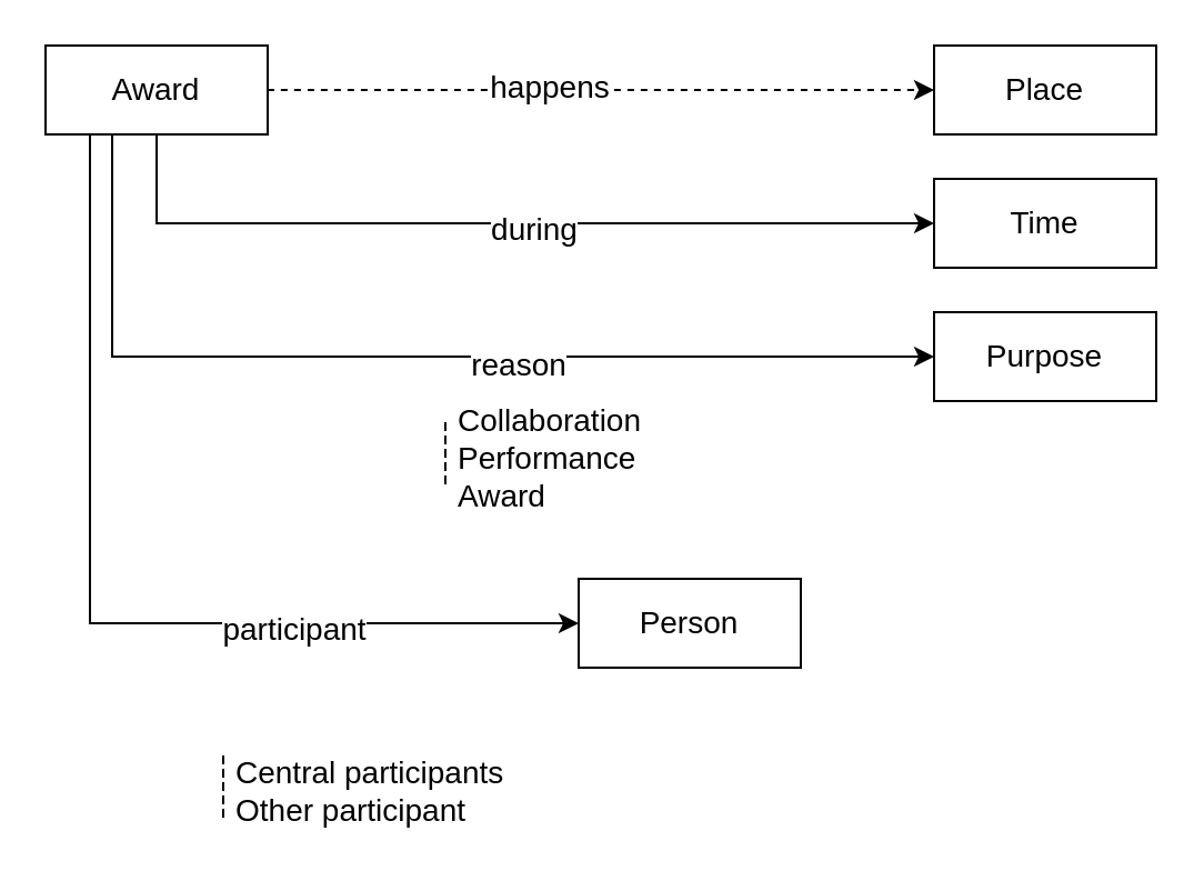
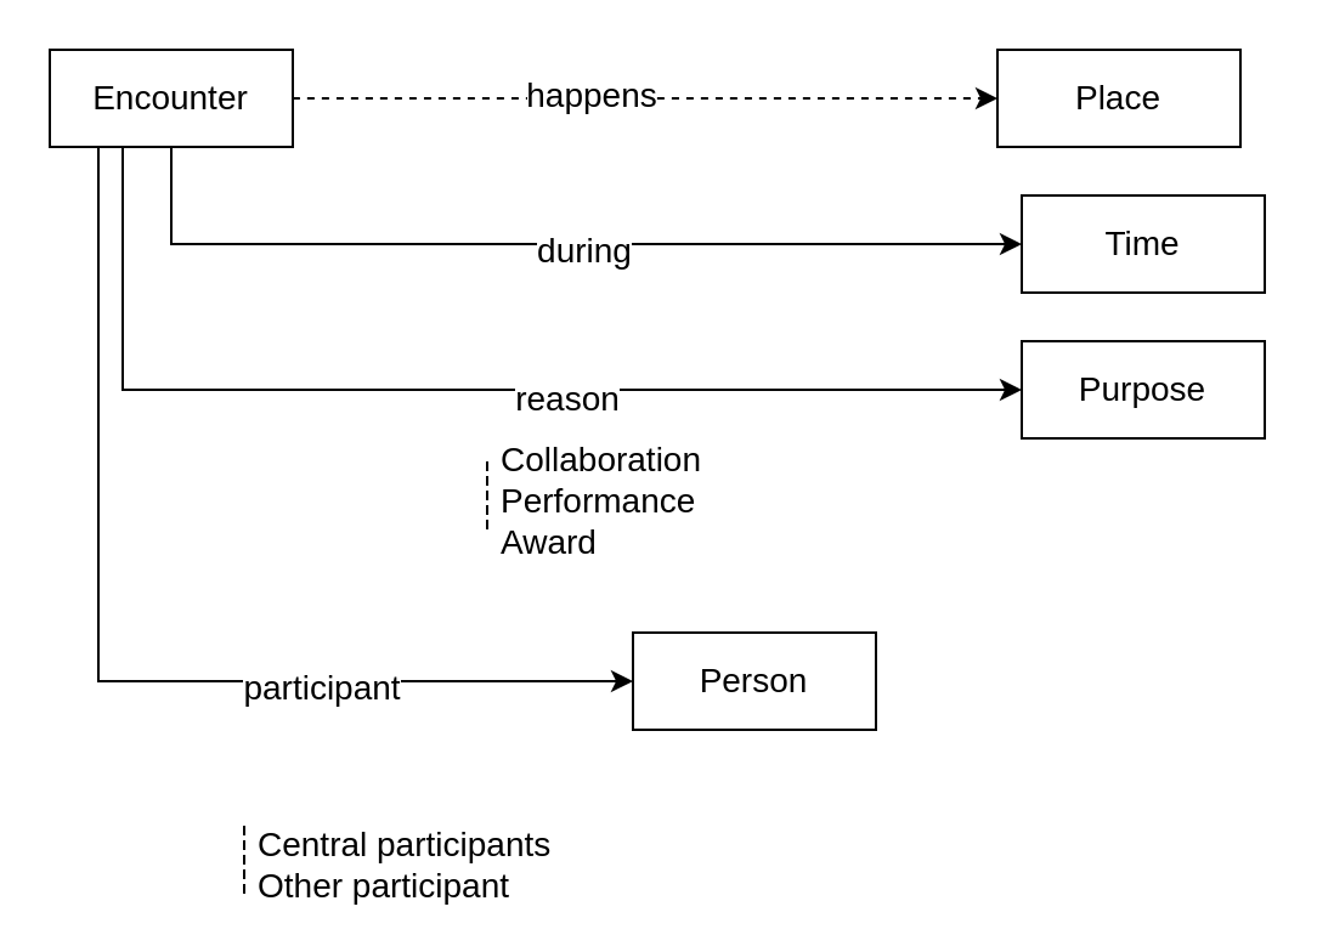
- <mxCell id="10" value="Award" style="whiteSpace=wrap;html=1;align=center;fontSize=14;" vertex="1" parent="1"><mxGeometry x="20" y="20" width="100" height="40" as="geometry" /></mxCell>
+ <mxCell id="10" value="Encounter" style="whiteSpace=wrap;html=1;align=center;fontSize=14;" vertex="1" parent="1"><mxGeometry x="20" y="20" width="100" height="40" as="geometry" /></mxCell>
- <mxCell id="11" value="Place" style="whiteSpace=wrap;html=1;align=center;fontSize=14;" vertex="1" parent="1"><mxGeometry x="420" y="20" width="100" height="40" as="geometry" /></mxCell>
+ <mxCell id="11" value="Place" style="whiteSpace=wrap;html=1;align=center;fontSize=14;" vertex="1" parent="1"><mxGeometry x="410" y="20" width="100" height="40" as="geometry" /></mxCell>
